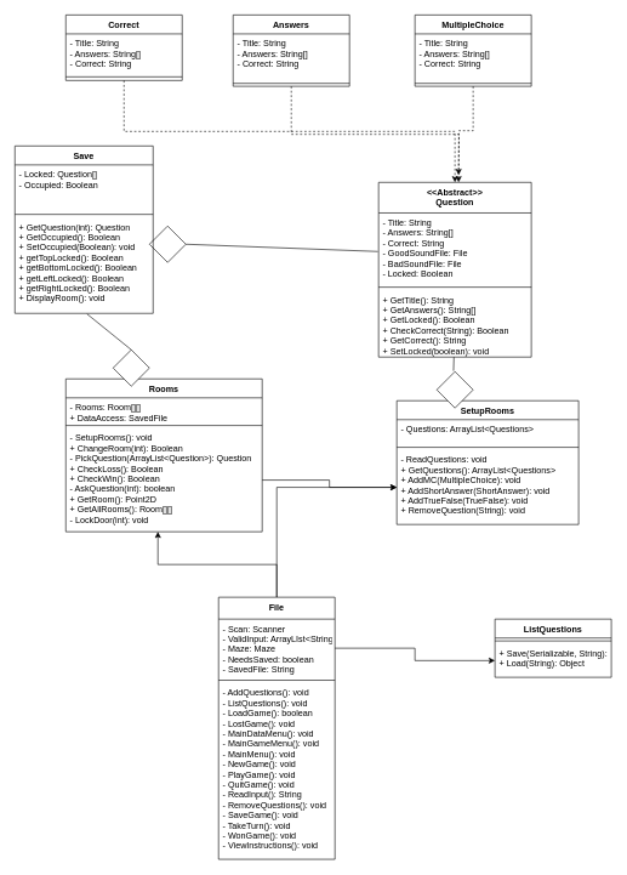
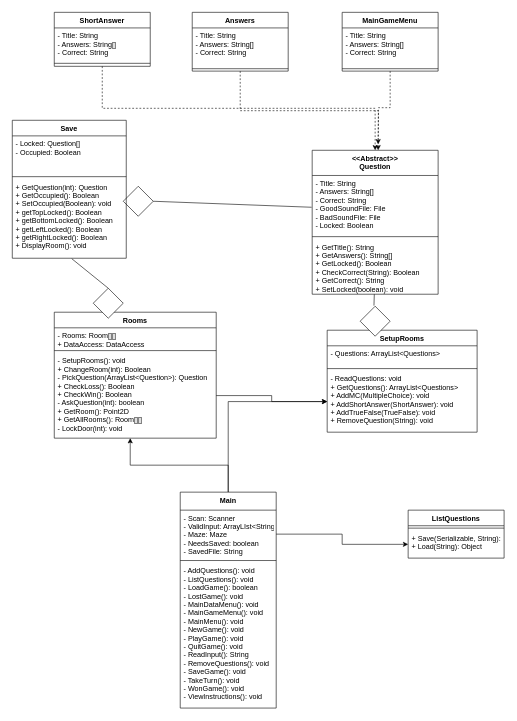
- <mxCell id="15" value="Correct" style="swimlane;fontStyle=1;align=center;verticalAlign=top;childLayout=stackLayout;horizontal=1;startSize=26;horizontalStack=0;resizeParent=1;resizeParentMax=0;resizeLast=0;collapsible=1;marginBottom=0;" parent="1" vertex="1"><mxGeometry x="90" y="20" width="160" height="90" as="geometry" /></mxCell>
+ <mxCell id="15" value="ShortAnswer" style="swimlane;fontStyle=1;align=center;verticalAlign=top;childLayout=stackLayout;horizontal=1;startSize=26;horizontalStack=0;resizeParent=1;resizeParentMax=0;resizeLast=0;collapsible=1;marginBottom=0;" parent="1" vertex="1"><mxGeometry x="90" y="20" width="160" height="90" as="geometry" /></mxCell>
- <mxCell id="23" value="MultipleChoice" style="swimlane;fontStyle=1;align=center;verticalAlign=top;childLayout=stackLayout;horizontal=1;startSize=26;horizontalStack=0;resizeParent=1;resizeParentMax=0;resizeLast=0;collapsible=1;marginBottom=0;" parent="1" vertex="1"><mxGeometry x="570" y="20" width="160" height="98" as="geometry" /></mxCell>
+ <mxCell id="23" value="MainGameMenu" style="swimlane;fontStyle=1;align=center;verticalAlign=top;childLayout=stackLayout;horizontal=1;startSize=26;horizontalStack=0;resizeParent=1;resizeParentMax=0;resizeLast=0;collapsible=1;marginBottom=0;" parent="1" vertex="1"><mxGeometry x="570" y="20" width="160" height="98" as="geometry" /></mxCell>
- <mxCell id="3" value="- Rooms: Room[][]&#10;+ DataAccess: SavedFile" style="text;strokeColor=none;fillColor=none;align=left;verticalAlign=top;spacingLeft=4;spacingRight=4;overflow=hidden;rotatable=0;points=[[0,0.5],[1,0.5]];portConstraint=eastwest;" parent="2" vertex="1"><mxGeometry y="26" width="270" height="34" as="geometry" /></mxCell>
+ <mxCell id="3" value="- Rooms: Room[][]&#10;+ DataAccess: DataAccess" style="text;strokeColor=none;fillColor=none;align=left;verticalAlign=top;spacingLeft=4;spacingRight=4;overflow=hidden;rotatable=0;points=[[0,0.5],[1,0.5]];portConstraint=eastwest;" parent="2" vertex="1"><mxGeometry y="26" width="270" height="34" as="geometry" /></mxCell>
- <mxCell id="34" value="File" style="swimlane;fontStyle=1;align=center;verticalAlign=top;childLayout=stackLayout;horizontal=1;startSize=30;horizontalStack=0;resizeParent=1;resizeParentMax=0;resizeLast=0;collapsible=1;marginBottom=0;" vertex="1" parent="1"><mxGeometry x="300" y="820" width="160" height="360" as="geometry" /></mxCell>
+ <mxCell id="34" value="Main" style="swimlane;fontStyle=1;align=center;verticalAlign=top;childLayout=stackLayout;horizontal=1;startSize=30;horizontalStack=0;resizeParent=1;resizeParentMax=0;resizeLast=0;collapsible=1;marginBottom=0;" vertex="1" parent="1"><mxGeometry x="300" y="820" width="160" height="360" as="geometry" /></mxCell>
